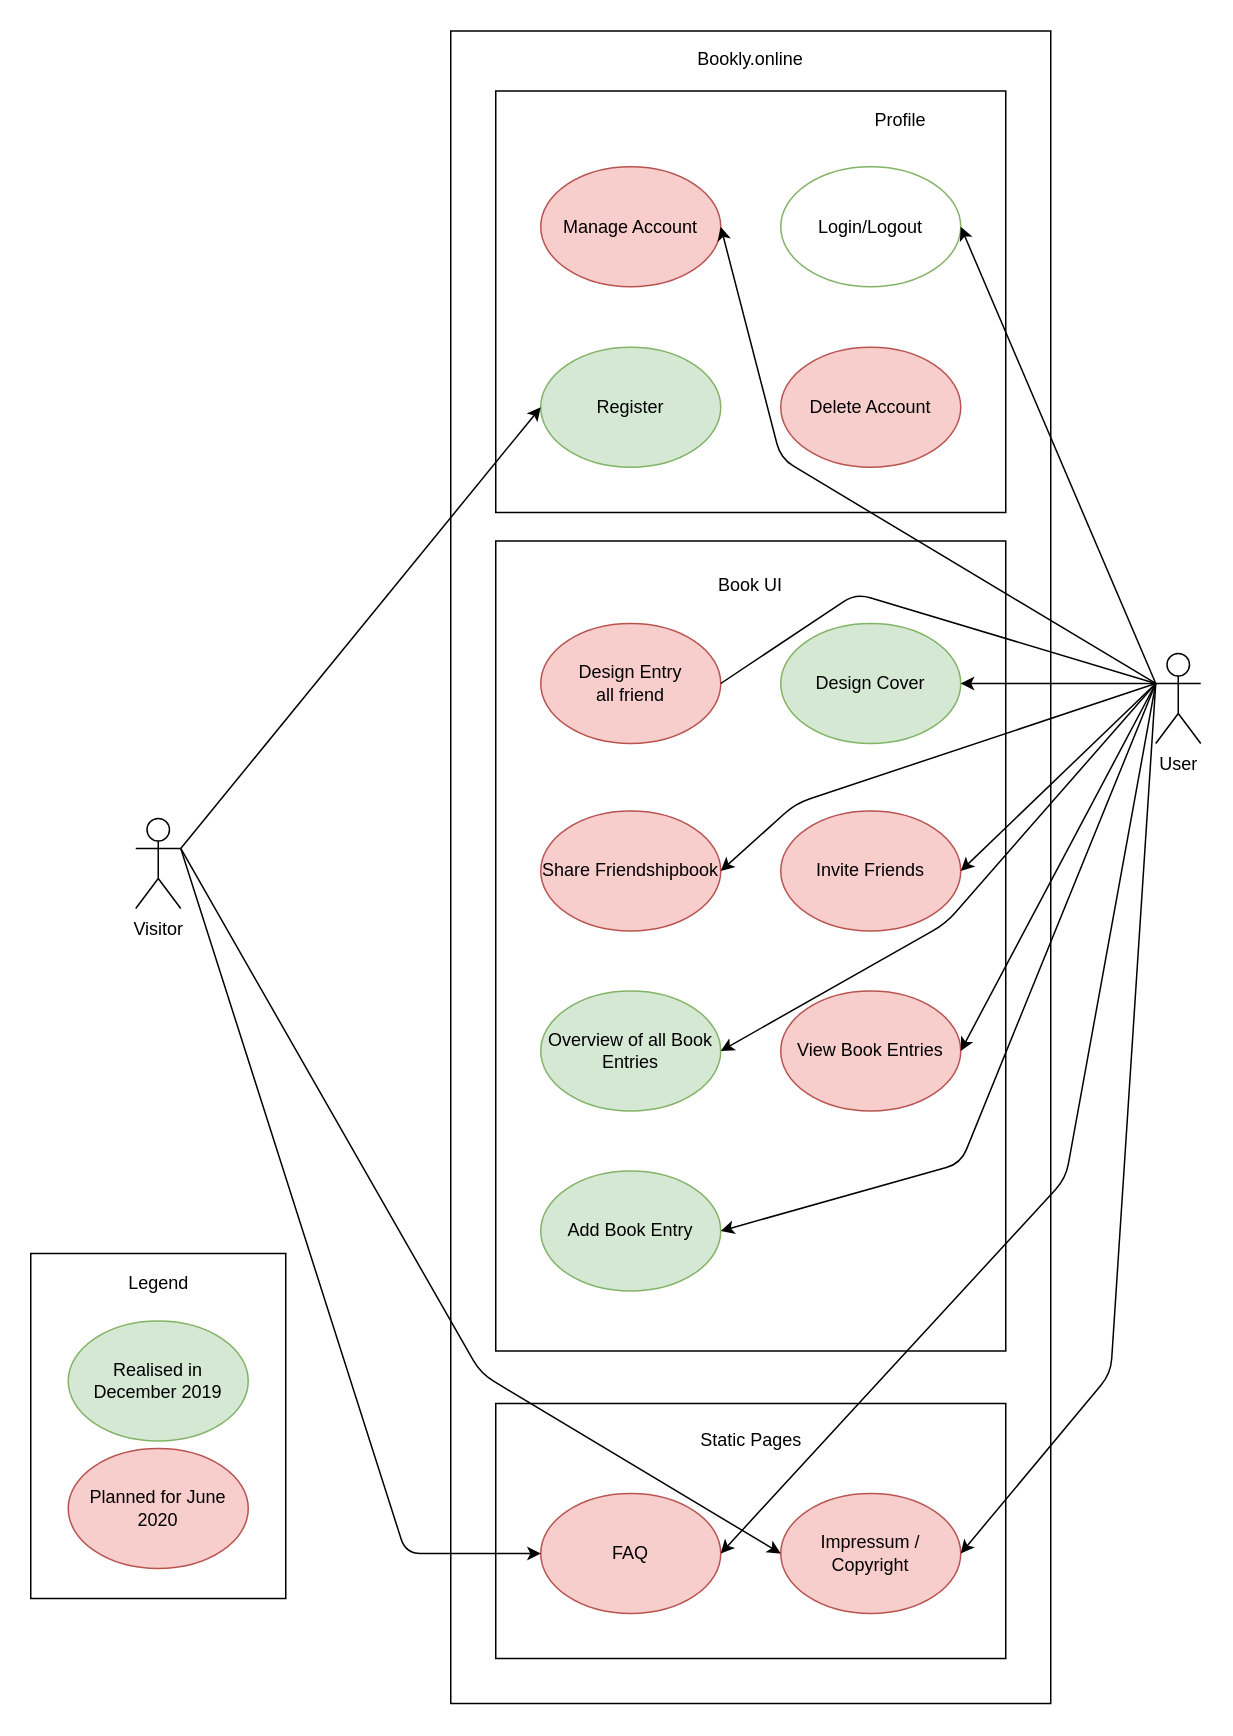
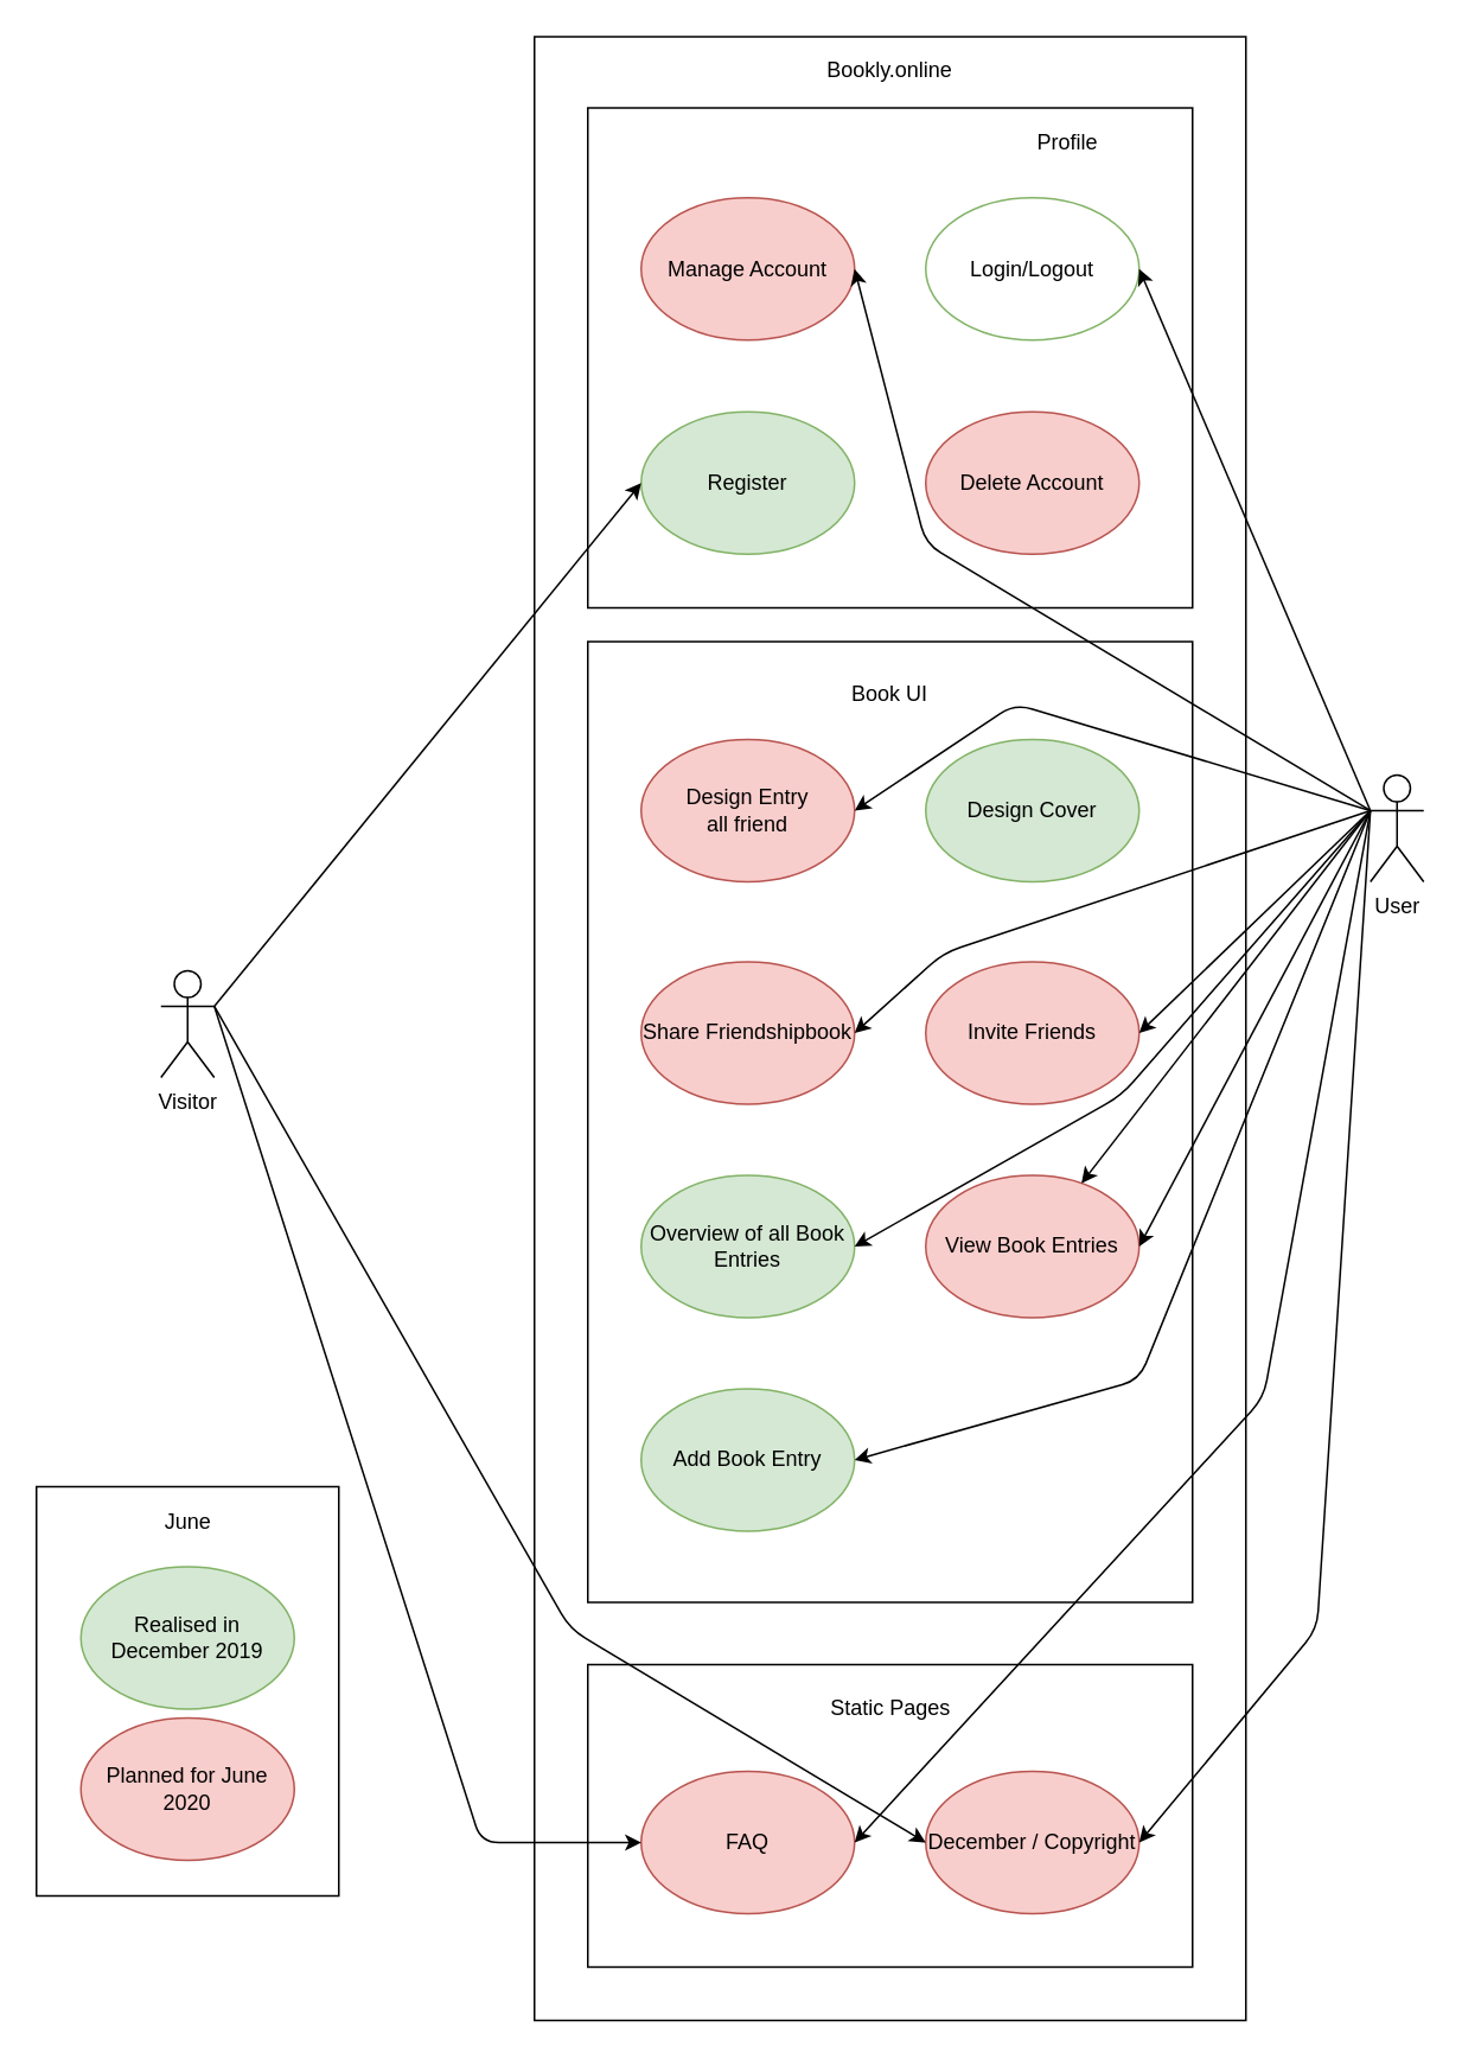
- <mxCell id="35" value="" style="endArrow=none;html=1;exitX=0;exitY=0.333;exitDx=0;exitDy=0;exitPerimeter=0;entryX=1;entryY=0.5;entryDx=0;entryDy=0;" edge="1" parent="1" source="2" target="13"><mxGeometry width="50" height="50" relative="1" as="geometry"><mxPoint x="730" y="615" as="sourcePoint" /><mxPoint x="780" y="565" as="targetPoint" /><Array as="points"><mxPoint x="570" y="395" /></Array></mxGeometry></mxCell>
+ <mxCell id="35" value="" style="endArrow=classic;html=1;exitX=0;exitY=0.333;exitDx=0;exitDy=0;exitPerimeter=0;entryX=1;entryY=0.5;entryDx=0;entryDy=0;" edge="1" parent="1" source="2" target="13"><mxGeometry width="50" height="50" relative="1" as="geometry"><mxPoint x="730" y="615" as="sourcePoint" /><mxPoint x="780" y="565" as="targetPoint" /><Array as="points"><mxPoint x="570" y="395" /></Array></mxGeometry></mxCell>
- <mxCell id="34" value="" style="endArrow=classic;html=1;exitX=0;exitY=0.333;exitDx=0;exitDy=0;exitPerimeter=0;entryX=1;entryY=0.5;entryDx=0;entryDy=0;" edge="1" parent="1" source="2" target="14"><mxGeometry width="50" height="50" relative="1" as="geometry"><mxPoint x="750" y="625" as="sourcePoint" /><mxPoint x="800" y="575" as="targetPoint" /></mxGeometry></mxCell>
+ <mxCell id="34" value="" style="endArrow=classic;html=1;exitX=0;exitY=0.333;exitDx=0;exitDy=0;exitPerimeter=0;" edge="1" parent="1" source="2" target="18"><mxGeometry width="50" height="50" relative="1" as="geometry"><mxPoint x="750" y="625" as="sourcePoint" /><mxPoint x="800" y="575" as="targetPoint" /></mxGeometry></mxCell>
- <mxCell id="21" value="Legend" style="text;html=1;strokeColor=none;fillColor=none;align=center;verticalAlign=middle;whiteSpace=wrap;rounded=0;" parent="1" vertex="1"><mxGeometry x="67.5" y="845" width="75" height="20" as="geometry" /></mxCell>
+ <mxCell id="21" value="June" style="text;html=1;strokeColor=none;fillColor=none;align=center;verticalAlign=middle;whiteSpace=wrap;rounded=0;" parent="1" vertex="1"><mxGeometry x="67.5" y="845" width="75" height="20" as="geometry" /></mxCell>
- <mxCell id="28" value="Impressum / Copyright" style="ellipse;whiteSpace=wrap;html=1;fillColor=#f8cecc;strokeColor=#b85450;" parent="1" vertex="1"><mxGeometry x="520" y="995" width="120" height="80" as="geometry" /></mxCell>
+ <mxCell id="28" value="December / Copyright" style="ellipse;whiteSpace=wrap;html=1;fillColor=#f8cecc;strokeColor=#b85450;" parent="1" vertex="1"><mxGeometry x="520" y="995" width="120" height="80" as="geometry" /></mxCell>
